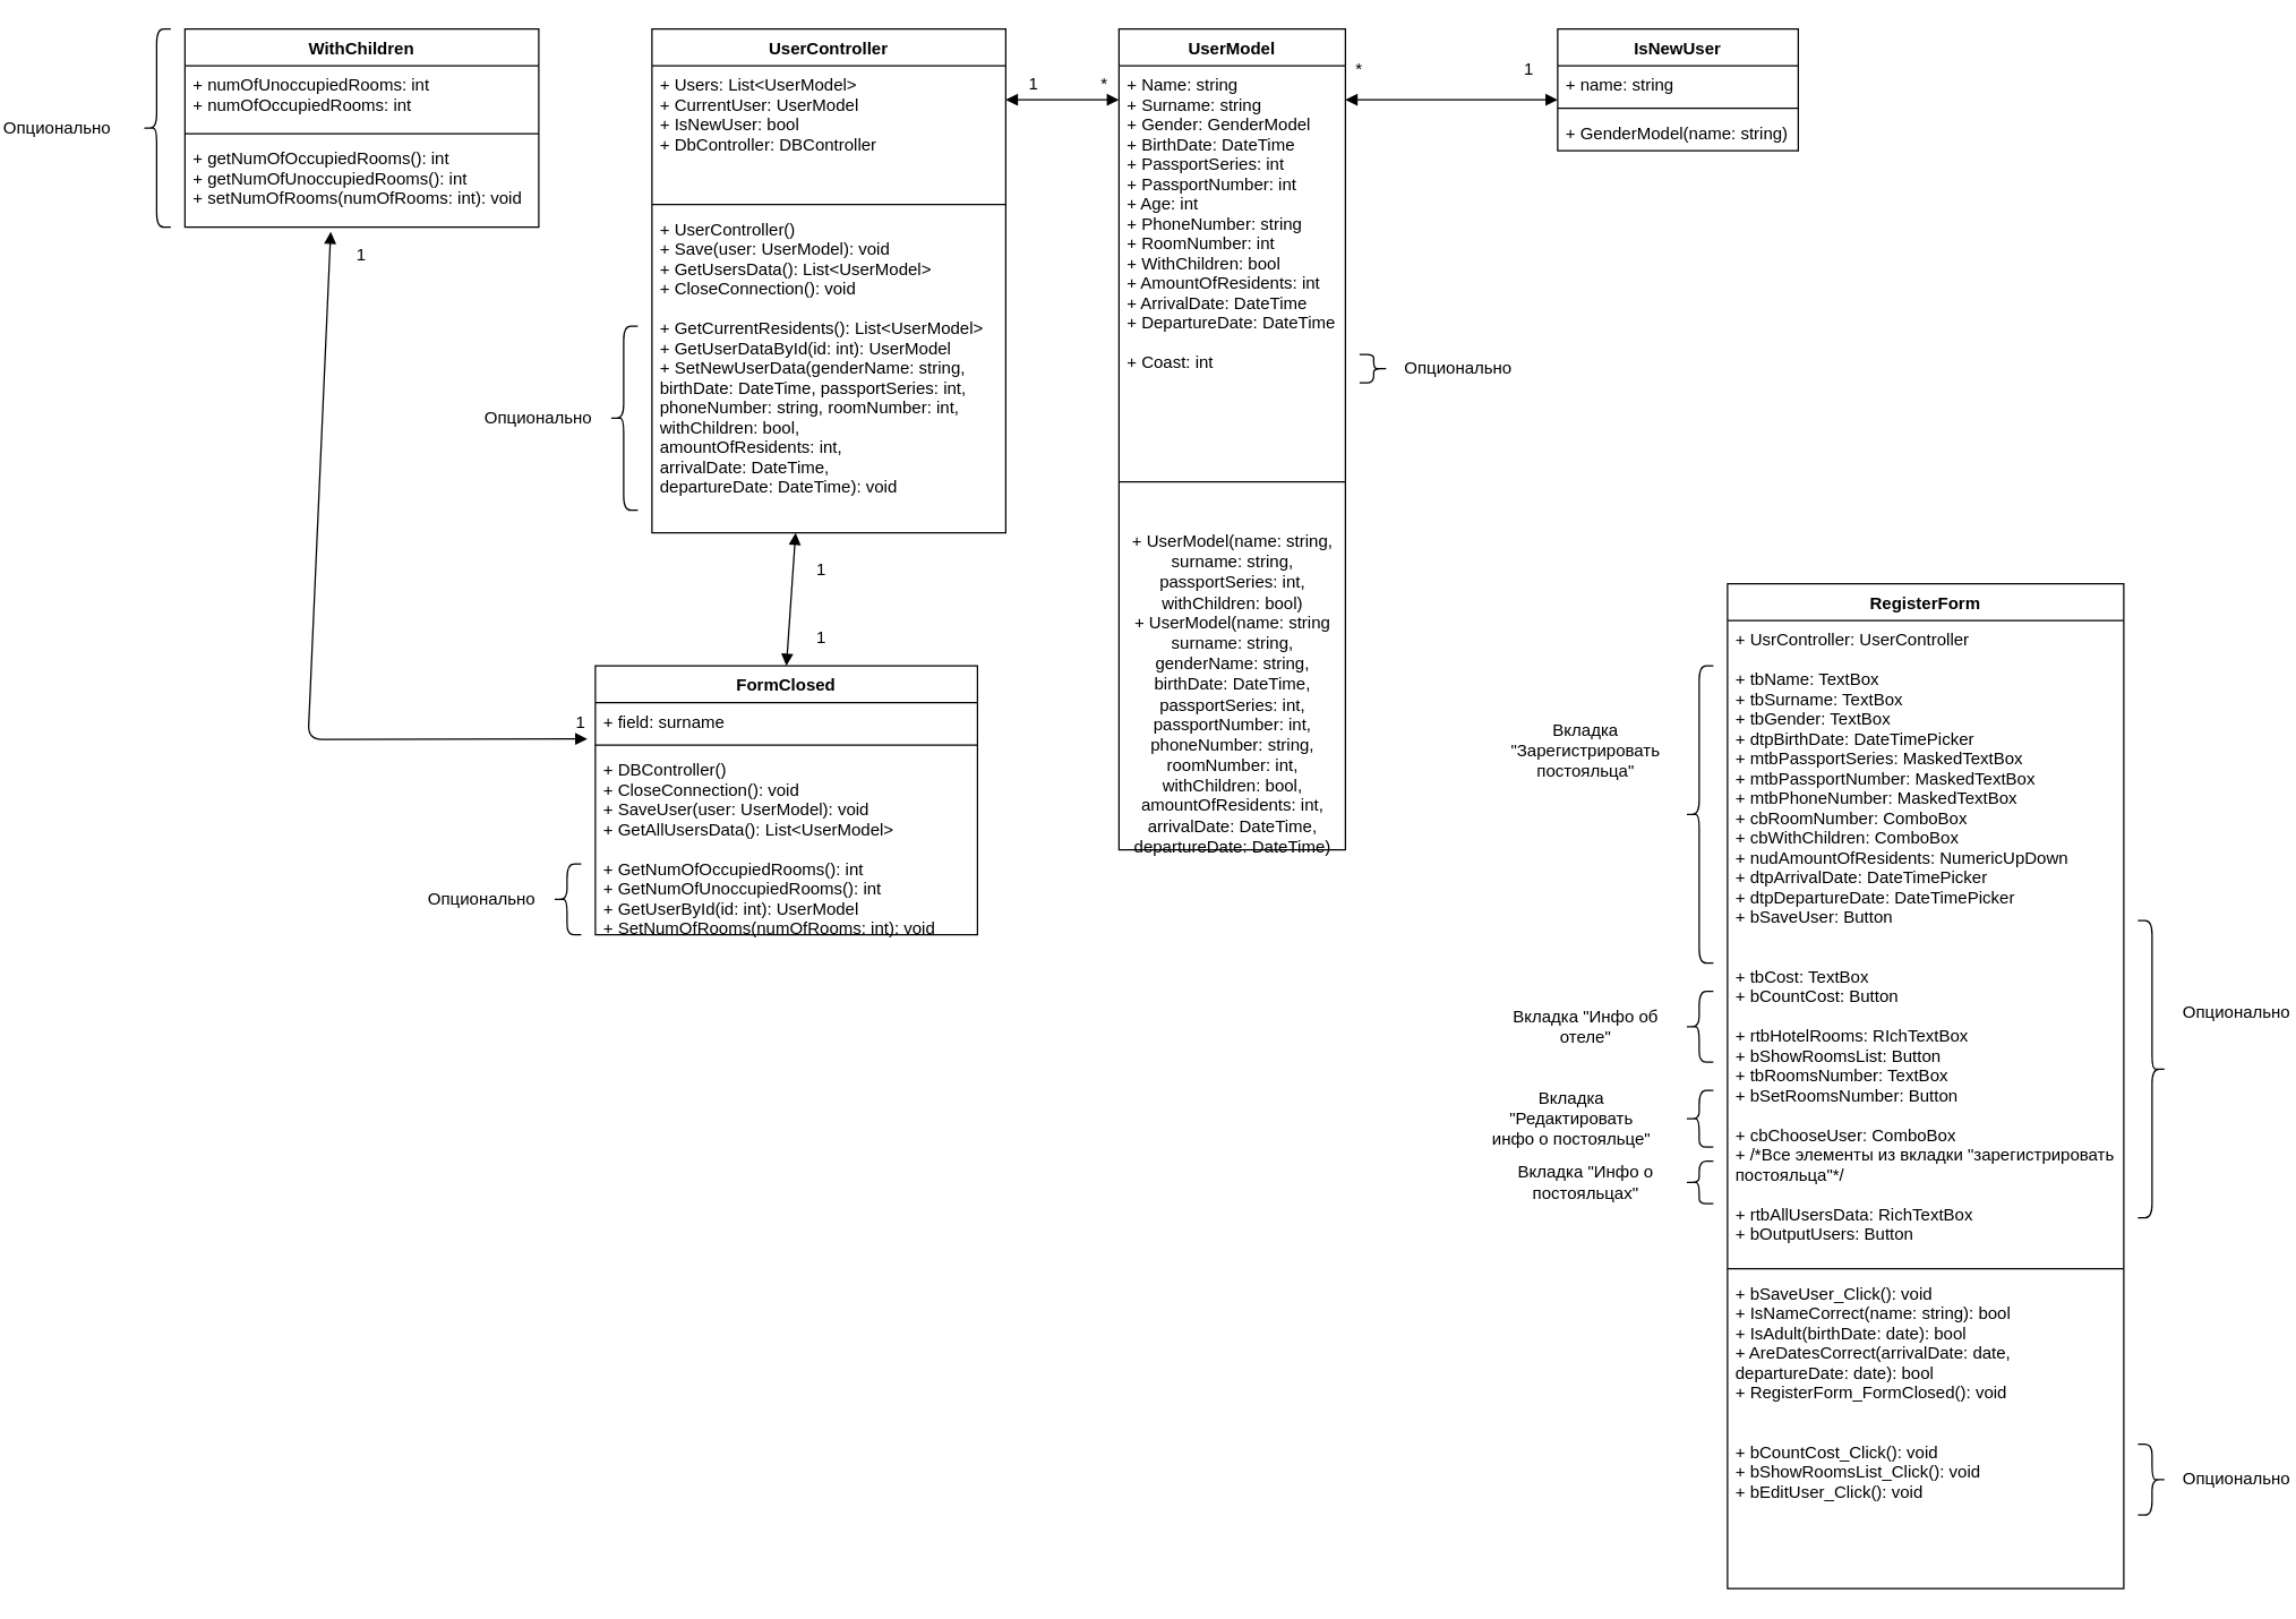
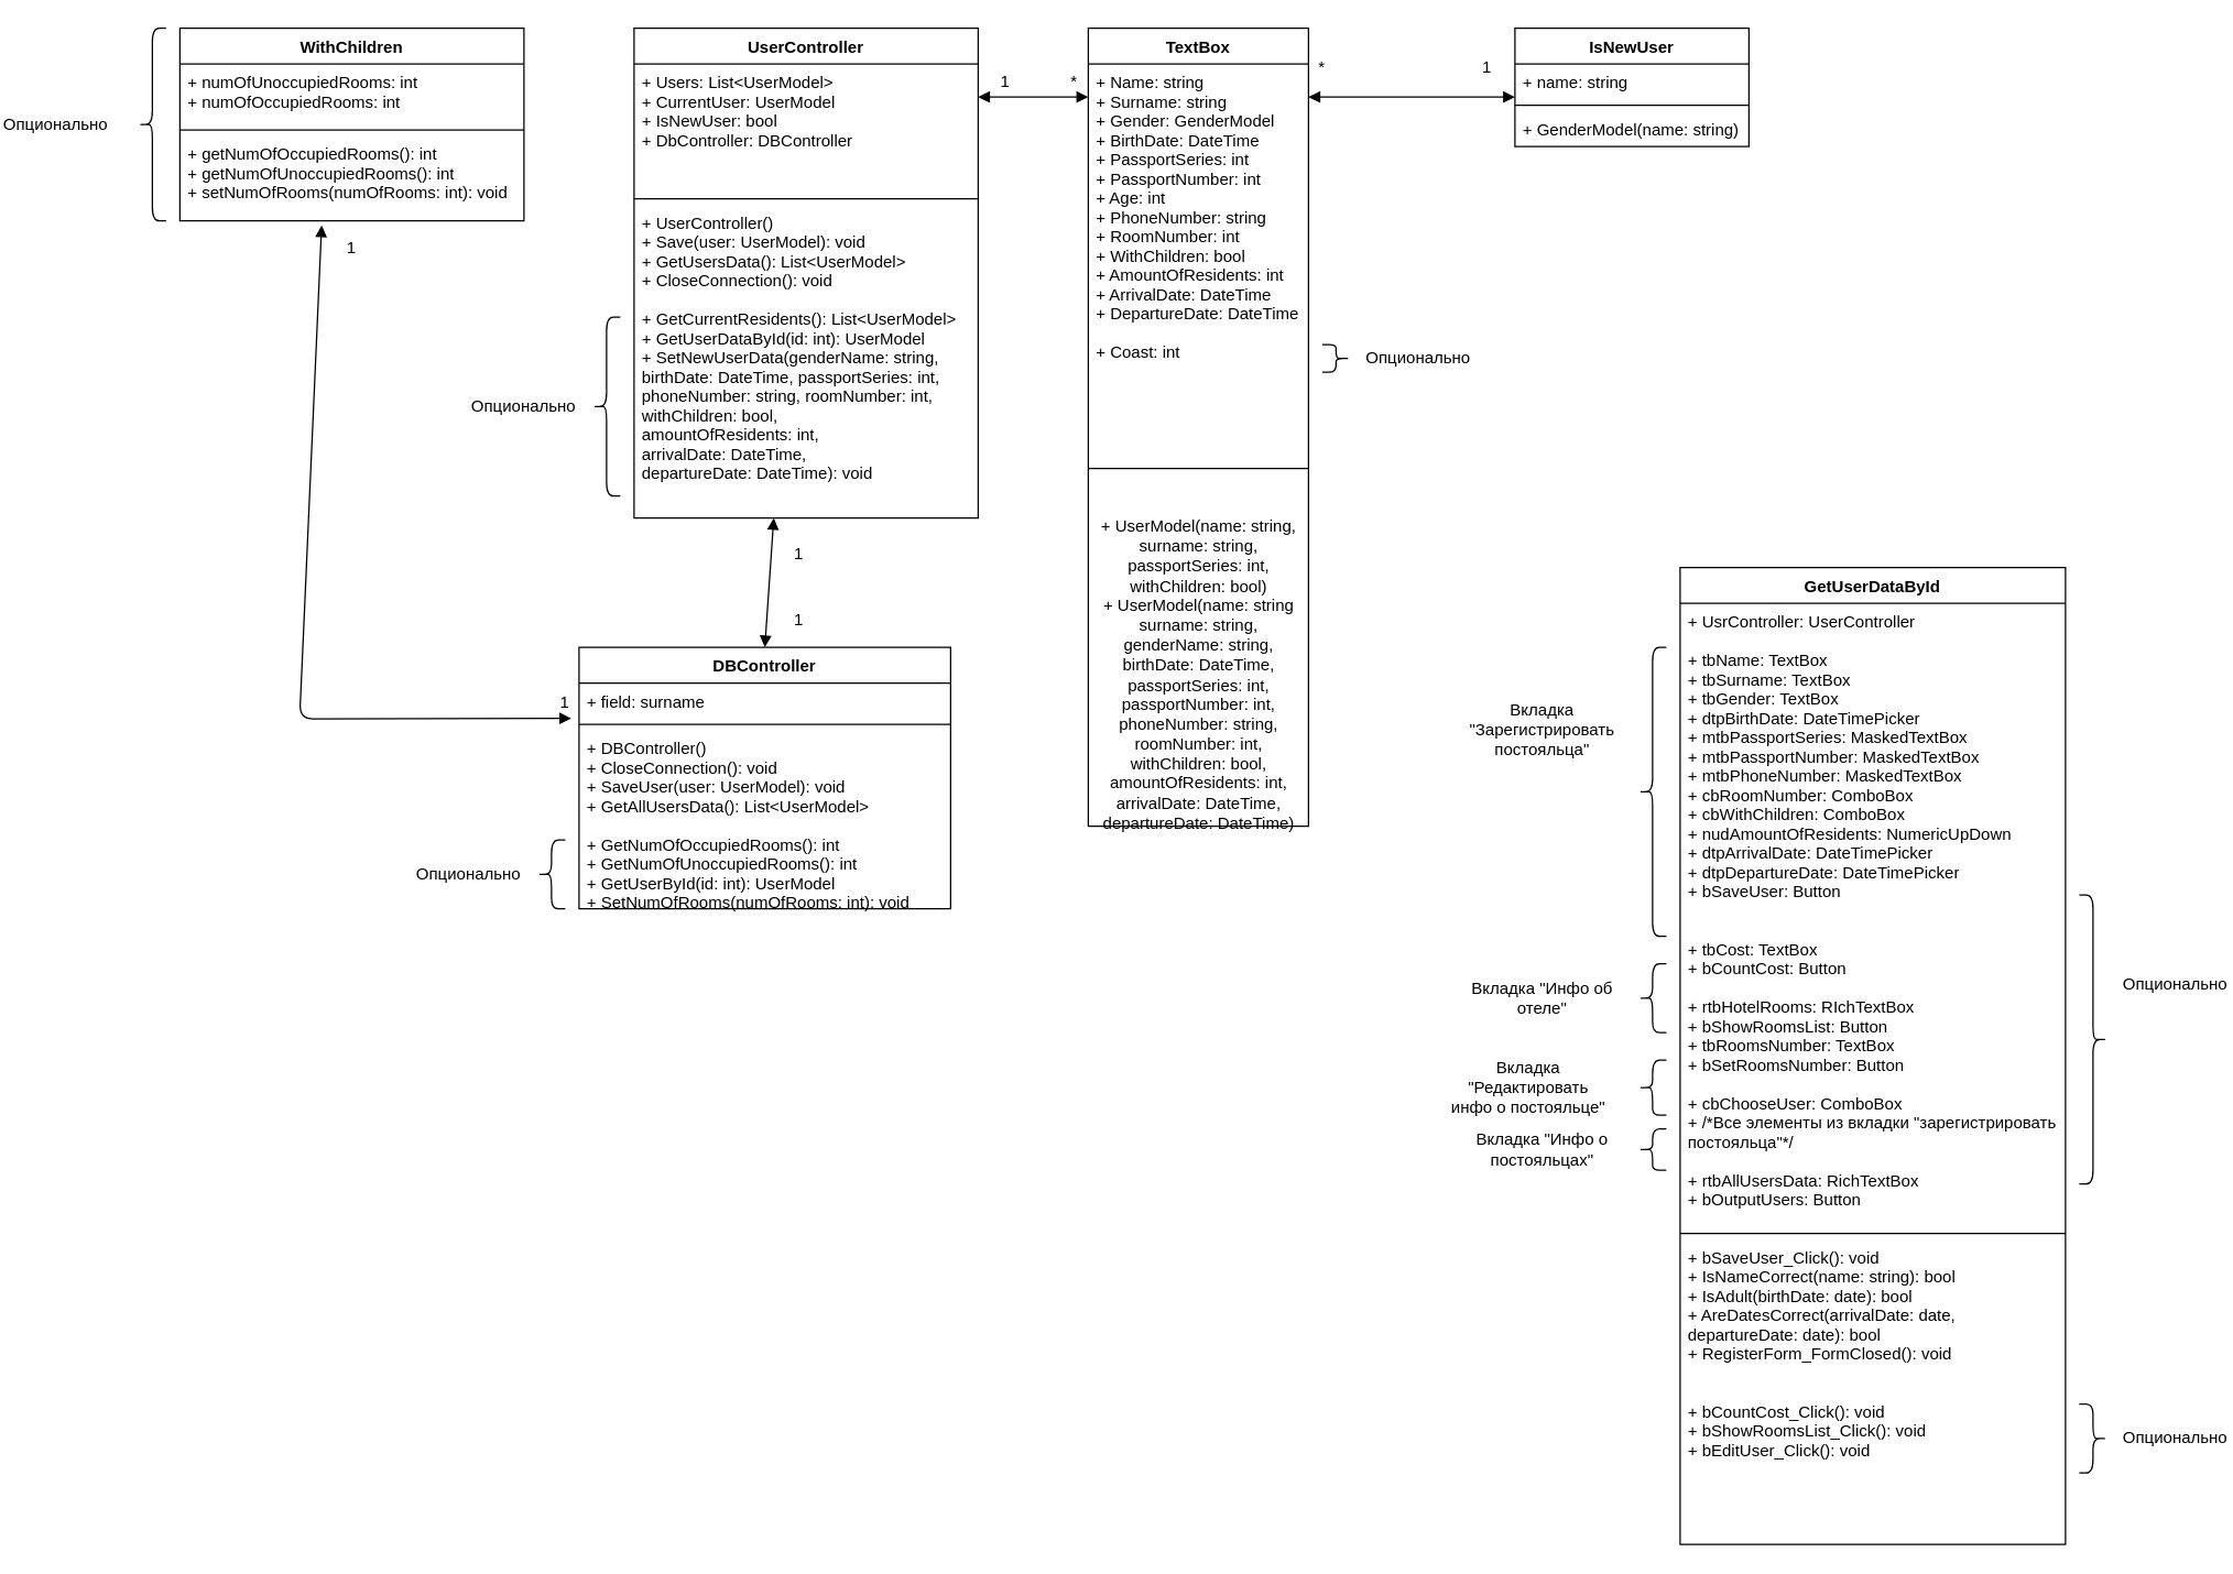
- <mxCell id="2" value="UserModel" style="swimlane;fontStyle=1;align=center;verticalAlign=top;childLayout=stackLayout;horizontal=1;startSize=26;horizontalStack=0;resizeParent=1;resizeParentMax=0;resizeLast=0;collapsible=1;marginBottom=0;" parent="1" vertex="1"><mxGeometry x="790" y="20" width="160" height="580" as="geometry" /></mxCell>
+ <mxCell id="2" value="TextBox" style="swimlane;fontStyle=1;align=center;verticalAlign=top;childLayout=stackLayout;horizontal=1;startSize=26;horizontalStack=0;resizeParent=1;resizeParentMax=0;resizeLast=0;collapsible=1;marginBottom=0;" parent="1" vertex="1"><mxGeometry x="790" y="20" width="160" height="580" as="geometry" /></mxCell>
- <mxCell id="27" value="RegisterForm" style="swimlane;fontStyle=1;align=center;verticalAlign=top;childLayout=stackLayout;horizontal=1;startSize=26;horizontalStack=0;resizeParent=1;resizeParentMax=0;resizeLast=0;collapsible=1;marginBottom=0;" parent="1" vertex="1"><mxGeometry x="1220" y="412" width="280" height="710" as="geometry" /></mxCell>
+ <mxCell id="27" value="GetUserDataById" style="swimlane;fontStyle=1;align=center;verticalAlign=top;childLayout=stackLayout;horizontal=1;startSize=26;horizontalStack=0;resizeParent=1;resizeParentMax=0;resizeLast=0;collapsible=1;marginBottom=0;" parent="1" vertex="1"><mxGeometry x="1220" y="412" width="280" height="710" as="geometry" /></mxCell>
- <mxCell id="20" value="FormClosed" style="swimlane;fontStyle=1;align=center;verticalAlign=top;childLayout=stackLayout;horizontal=1;startSize=26;horizontalStack=0;resizeParent=1;resizeParentMax=0;resizeLast=0;collapsible=1;marginBottom=0;" parent="1" vertex="1"><mxGeometry x="420" y="470" width="270" height="190" as="geometry" /></mxCell>
+ <mxCell id="20" value="DBController" style="swimlane;fontStyle=1;align=center;verticalAlign=top;childLayout=stackLayout;horizontal=1;startSize=26;horizontalStack=0;resizeParent=1;resizeParentMax=0;resizeLast=0;collapsible=1;marginBottom=0;" parent="1" vertex="1"><mxGeometry x="420" y="470" width="270" height="190" as="geometry" /></mxCell>
